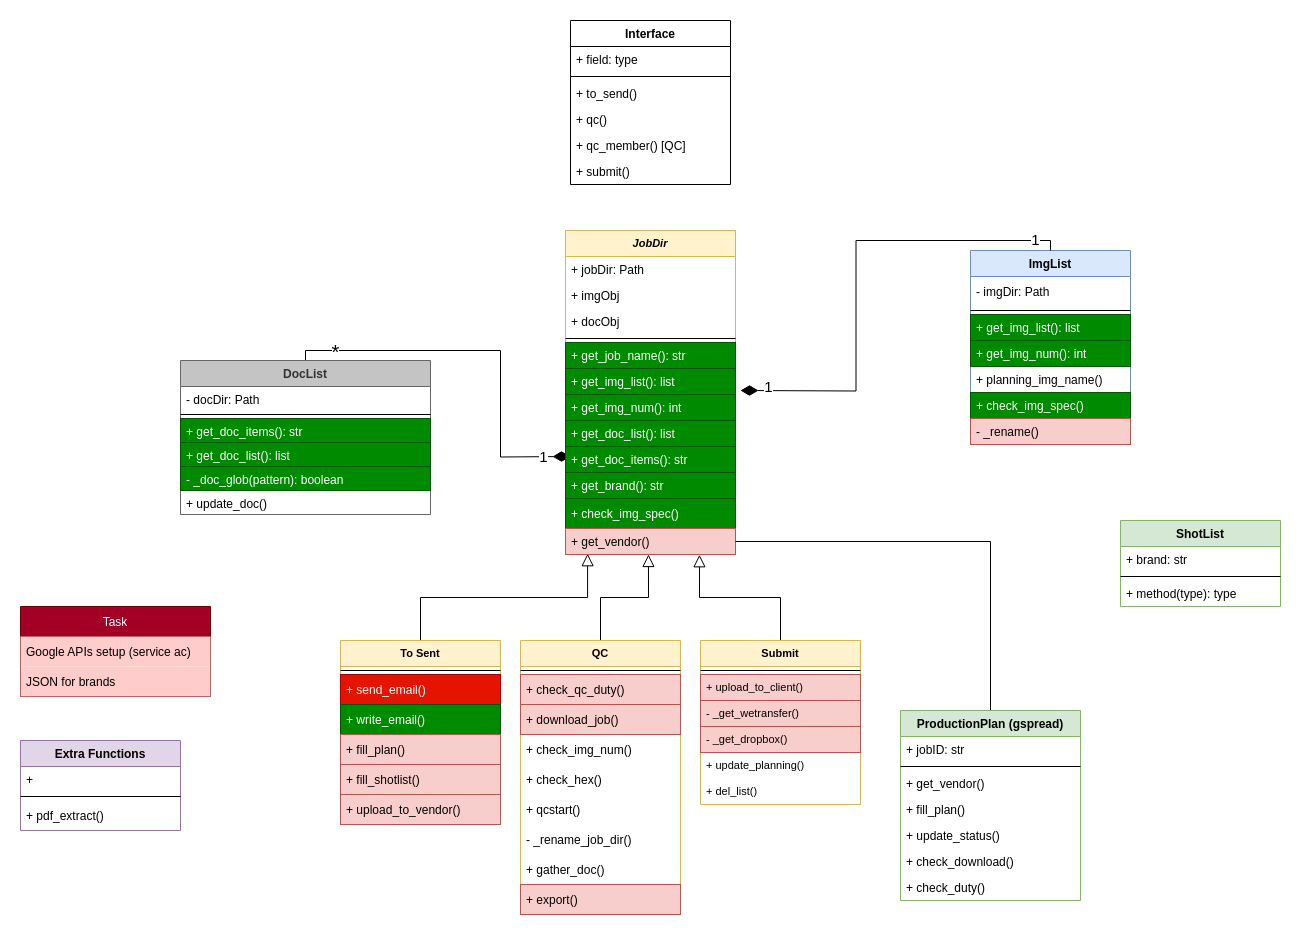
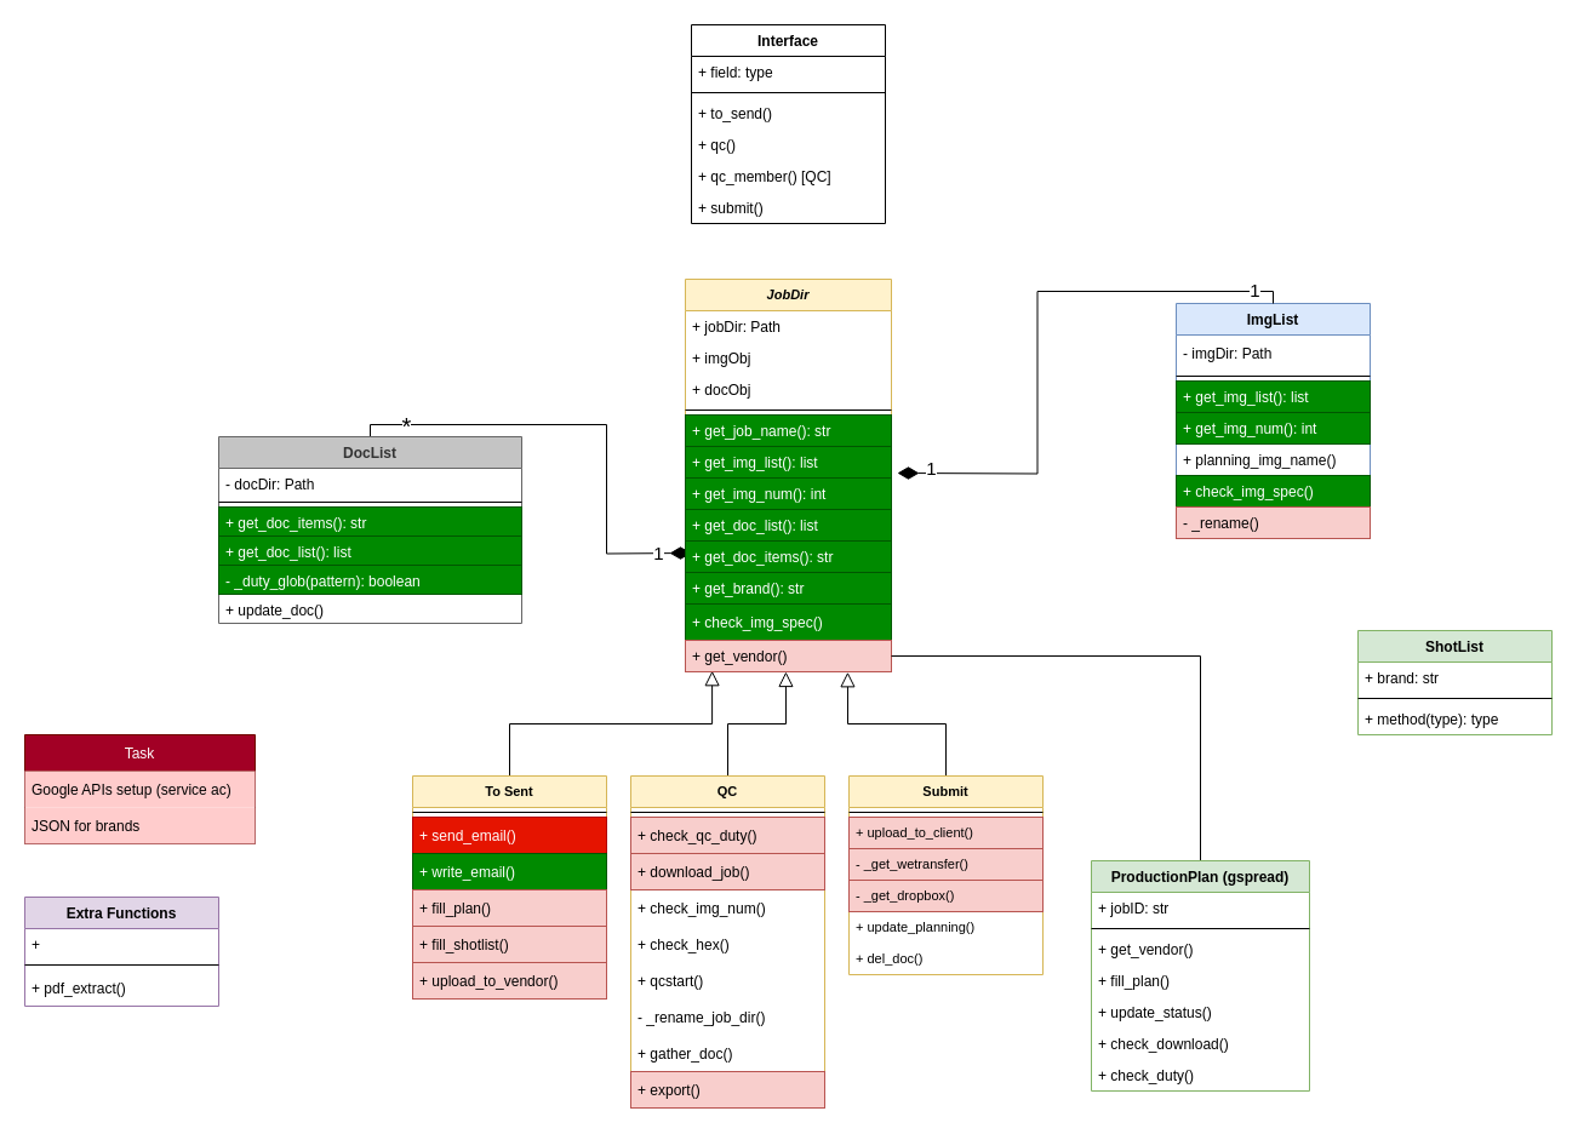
- <mxCell id="10" value="- _doc_glob(pattern): boolean" style="text;strokeColor=#005700;fillColor=#008a00;align=left;verticalAlign=top;spacingLeft=4;spacingRight=4;overflow=hidden;rotatable=0;points=[[0,0.5],[1,0.5]];portConstraint=eastwest;fontColor=#ffffff;" parent="5" vertex="1"><mxGeometry y="106" width="250" height="24" as="geometry" /></mxCell>
+ <mxCell id="10" value="- _duty_glob(pattern): boolean" style="text;strokeColor=#005700;fillColor=#008a00;align=left;verticalAlign=top;spacingLeft=4;spacingRight=4;overflow=hidden;rotatable=0;points=[[0,0.5],[1,0.5]];portConstraint=eastwest;fontColor=#ffffff;" parent="5" vertex="1"><mxGeometry y="106" width="250" height="24" as="geometry" /></mxCell>
- <mxCell id="59" value="+ del_list()" style="text;align=left;verticalAlign=top;spacingLeft=4;spacingRight=4;overflow=hidden;rotatable=0;points=[[0,0.5],[1,0.5]];portConstraint=eastwest;fontSize=11;" parent="53" vertex="1"><mxGeometry y="138" width="160" height="26" as="geometry" /></mxCell>
+ <mxCell id="59" value="+ del_doc()" style="text;align=left;verticalAlign=top;spacingLeft=4;spacingRight=4;overflow=hidden;rotatable=0;points=[[0,0.5],[1,0.5]];portConstraint=eastwest;fontSize=11;" parent="53" vertex="1"><mxGeometry y="138" width="160" height="26" as="geometry" /></mxCell>
